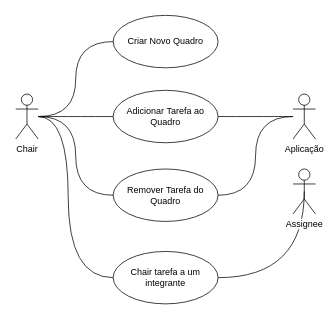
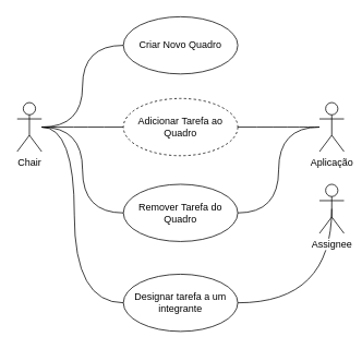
- <mxCell id="10" value="Adicionar Tarefa ao Quadro" style="ellipse;whiteSpace=wrap;html=1;" vertex="1" parent="1"><mxGeometry x="150" y="120" width="140" height="70" as="geometry" /></mxCell>
+ <mxCell id="10" value="Adicionar Tarefa ao Quadro" style="ellipse;whiteSpace=wrap;html=1;dashed=1;" vertex="1" parent="1"><mxGeometry x="150" y="120" width="140" height="70" as="geometry" /></mxCell>
- <mxCell id="9" value="Chair tarefa a um integrante" style="ellipse;whiteSpace=wrap;html=1;" vertex="1" parent="1"><mxGeometry x="150" y="335" width="140" height="70" as="geometry" /></mxCell>
+ <mxCell id="9" value="Designar tarefa a um integrante" style="ellipse;whiteSpace=wrap;html=1;" vertex="1" parent="1"><mxGeometry x="150" y="335" width="140" height="70" as="geometry" /></mxCell>
